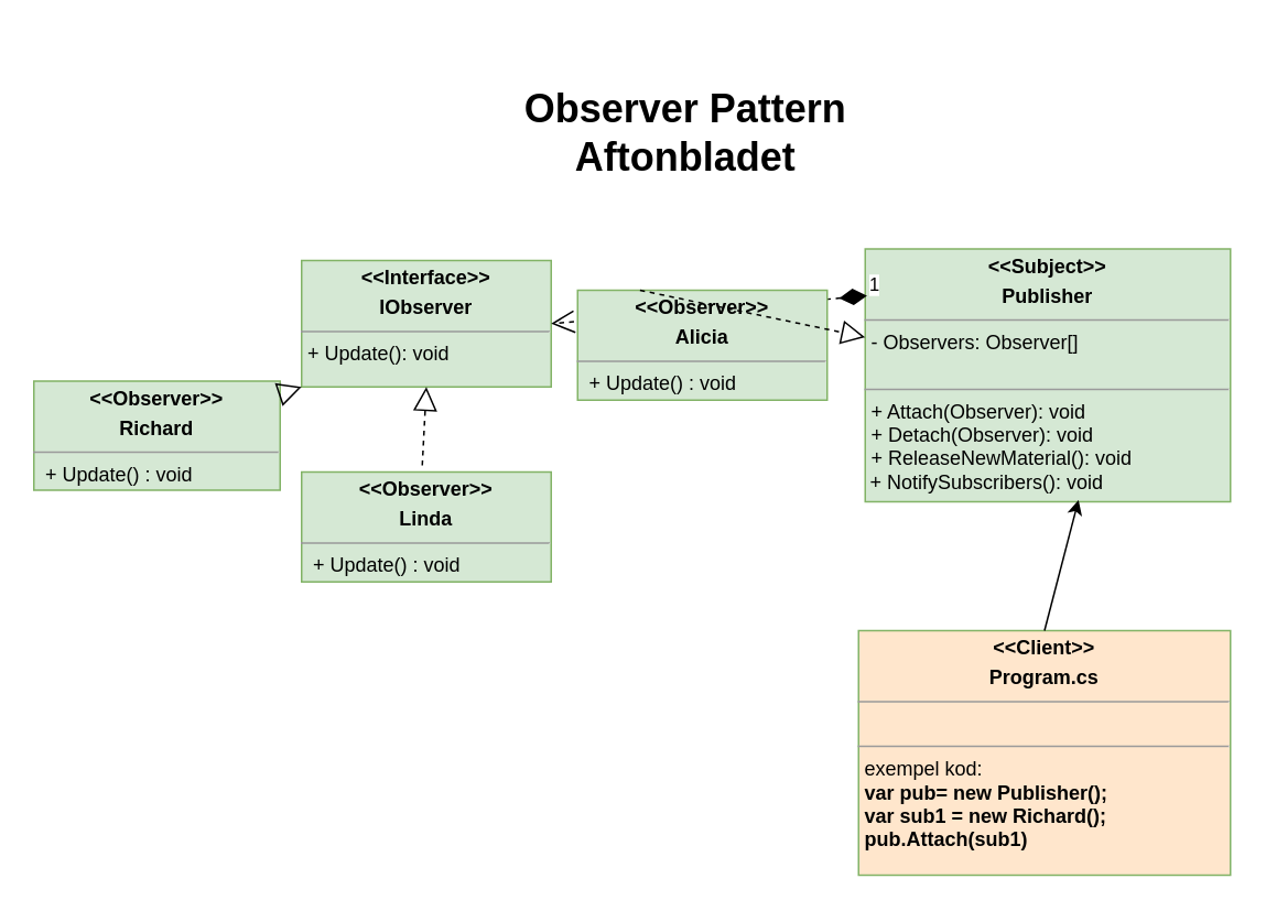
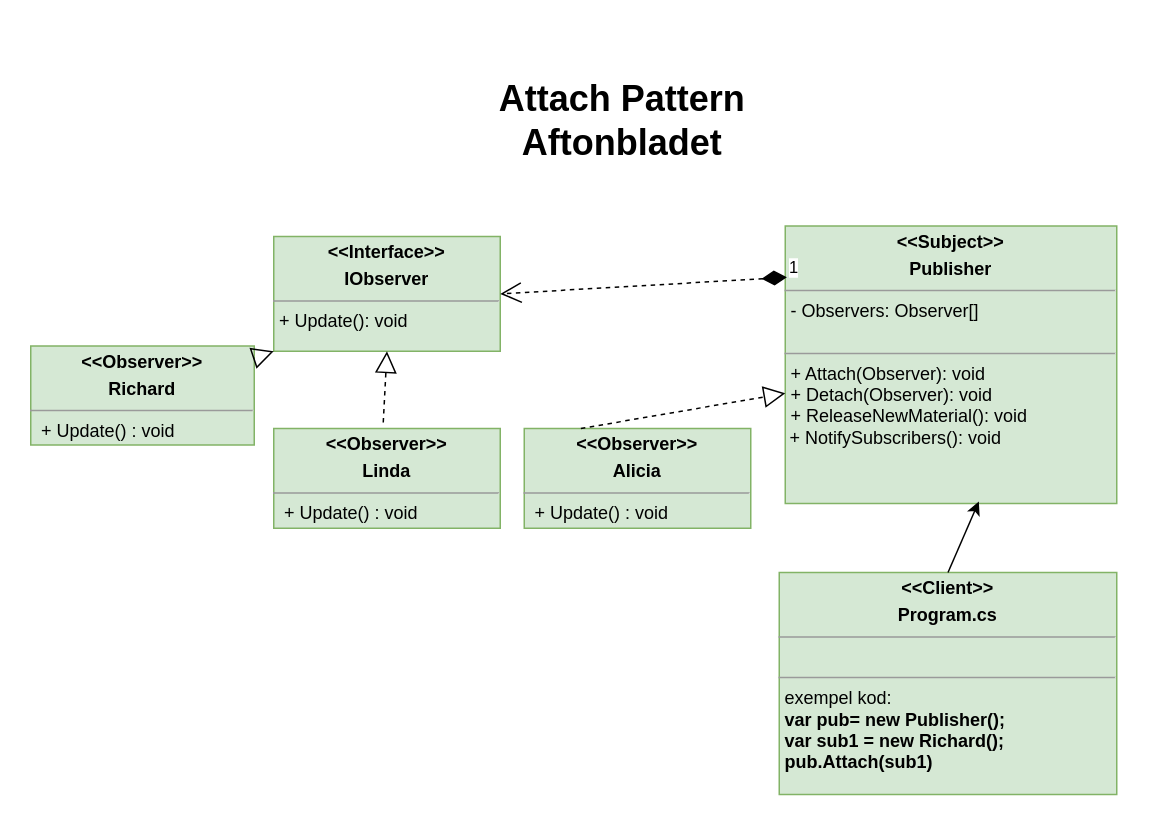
- <mxCell id="11" value="Observer Pattern&lt;br&gt;Aftonbladet" style="text;strokeColor=none;fillColor=none;html=1;fontSize=24;fontStyle=1;verticalAlign=middle;align=center;" parent="1" vertex="1"><mxGeometry x="222" y="39" width="384" height="82" as="geometry" /></mxCell>
+ <mxCell id="11" value="Attach Pattern&lt;br&gt;Aftonbladet" style="text;strokeColor=none;fillColor=none;html=1;fontSize=24;fontStyle=1;verticalAlign=middle;align=center;" parent="1" vertex="1"><mxGeometry x="222" y="39" width="384" height="82" as="geometry" /></mxCell>
- <mxCell id="13" value="&lt;p style=&quot;margin: 0px ; margin-top: 4px ; text-align: center&quot;&gt;&lt;b style=&quot;background-color: initial;&quot;&gt;&amp;lt;&amp;lt;Observer&amp;gt;&amp;gt;&lt;/b&gt;&lt;/p&gt;&lt;p style=&quot;margin: 0px ; margin-top: 4px ; text-align: center&quot;&gt;&lt;b style=&quot;background-color: initial;&quot;&gt;Alicia&lt;/b&gt;&lt;br&gt;&lt;/p&gt;&lt;hr size=&quot;1&quot;&gt;&lt;p style=&quot;margin: 0px ; margin-left: 4px&quot;&gt;&amp;nbsp;+ Update() : void&lt;br&gt;&lt;/p&gt;" style="verticalAlign=top;align=left;overflow=fill;fontSize=12;fontFamily=Helvetica;html=1;rounded=0;sketch=0;labelBackgroundColor=none;fillColor=#d5e8d4;strokeColor=#82b366;" vertex="1" parent="1"><mxGeometry x="349" y="175" width="151" height="66.5" as="geometry" /></mxCell>
+ <mxCell id="13" value="&lt;p style=&quot;margin: 0px ; margin-top: 4px ; text-align: center&quot;&gt;&lt;b style=&quot;background-color: initial;&quot;&gt;&amp;lt;&amp;lt;Observer&amp;gt;&amp;gt;&lt;/b&gt;&lt;/p&gt;&lt;p style=&quot;margin: 0px ; margin-top: 4px ; text-align: center&quot;&gt;&lt;b style=&quot;background-color: initial;&quot;&gt;Alicia&lt;/b&gt;&lt;br&gt;&lt;/p&gt;&lt;hr size=&quot;1&quot;&gt;&lt;p style=&quot;margin: 0px ; margin-left: 4px&quot;&gt;&amp;nbsp;+ Update() : void&lt;br&gt;&lt;/p&gt;" style="verticalAlign=top;align=left;overflow=fill;fontSize=12;fontFamily=Helvetica;html=1;rounded=0;sketch=0;labelBackgroundColor=none;fillColor=#d5e8d4;strokeColor=#82b366;" vertex="1" parent="1"><mxGeometry x="349" y="285" width="151" height="66.5" as="geometry" /></mxCell>
- <mxCell id="3" value="&lt;p style=&quot;margin: 0px ; margin-top: 4px ; text-align: center&quot;&gt;&lt;b&gt;&amp;lt;&amp;lt;Subject&amp;gt;&amp;gt;&lt;/b&gt;&lt;/p&gt;&lt;p style=&quot;margin: 0px ; margin-top: 4px ; text-align: center&quot;&gt;&lt;b&gt;Publisher&lt;/b&gt;&lt;br&gt;&lt;/p&gt;&lt;hr size=&quot;1&quot;&gt;&lt;p style=&quot;margin: 0px ; margin-left: 4px&quot;&gt;- Observers: Observer[]&lt;/p&gt;&lt;p style=&quot;margin: 0px ; margin-left: 4px&quot;&gt;&lt;br&gt;&lt;/p&gt;&lt;hr size=&quot;1&quot;&gt;&lt;p style=&quot;margin: 0px ; margin-left: 4px&quot;&gt;&lt;span style=&quot;background-color: initial;&quot;&gt;+ Attach(Observer): void&lt;/span&gt;&lt;br&gt;&lt;/p&gt;&lt;p style=&quot;margin: 0px ; margin-left: 4px&quot;&gt;+ Detach(Observer): void&lt;br&gt;&lt;/p&gt;&lt;p style=&quot;margin: 0px ; margin-left: 4px&quot;&gt;+ ReleaseNewMaterial(): void&lt;br&gt;&lt;/p&gt;&amp;nbsp;+ NotifySubscribers(): void" style="verticalAlign=top;align=left;overflow=fill;fontSize=12;fontFamily=Helvetica;html=1;rounded=0;sketch=0;labelBackgroundColor=none;fillColor=#d5e8d4;strokeColor=#82b366;" parent="1" vertex="1"><mxGeometry x="523" y="150" width="221" height="153" as="geometry" /></mxCell>
+ <mxCell id="3" value="&lt;p style=&quot;margin: 0px ; margin-top: 4px ; text-align: center&quot;&gt;&lt;b&gt;&amp;lt;&amp;lt;Subject&amp;gt;&amp;gt;&lt;/b&gt;&lt;/p&gt;&lt;p style=&quot;margin: 0px ; margin-top: 4px ; text-align: center&quot;&gt;&lt;b&gt;Publisher&lt;/b&gt;&lt;br&gt;&lt;/p&gt;&lt;hr size=&quot;1&quot;&gt;&lt;p style=&quot;margin: 0px ; margin-left: 4px&quot;&gt;- Observers: Observer[]&lt;/p&gt;&lt;p style=&quot;margin: 0px ; margin-left: 4px&quot;&gt;&lt;br&gt;&lt;/p&gt;&lt;hr size=&quot;1&quot;&gt;&lt;p style=&quot;margin: 0px ; margin-left: 4px&quot;&gt;&lt;span style=&quot;background-color: initial;&quot;&gt;+ Attach(Observer): void&lt;/span&gt;&lt;br&gt;&lt;/p&gt;&lt;p style=&quot;margin: 0px ; margin-left: 4px&quot;&gt;+ Detach(Observer): void&lt;br&gt;&lt;/p&gt;&lt;p style=&quot;margin: 0px ; margin-left: 4px&quot;&gt;+ ReleaseNewMaterial(): void&lt;br&gt;&lt;/p&gt;&amp;nbsp;+ NotifySubscribers(): void" style="verticalAlign=top;align=left;overflow=fill;fontSize=12;fontFamily=Helvetica;html=1;rounded=0;sketch=0;labelBackgroundColor=none;fillColor=#d5e8d4;strokeColor=#82b366;" parent="1" vertex="1"><mxGeometry x="523" y="150" width="221" height="185" as="geometry" /></mxCell>
- <mxCell id="6" value="&lt;p style=&quot;margin: 0px ; margin-top: 4px ; text-align: center&quot;&gt;&lt;b&gt;&amp;lt;&amp;lt;Client&amp;gt;&amp;gt;&lt;/b&gt;&lt;/p&gt;&lt;p style=&quot;margin: 0px ; margin-top: 4px ; text-align: center&quot;&gt;&lt;b&gt;Program.cs&lt;/b&gt;&lt;br&gt;&lt;/p&gt;&lt;hr size=&quot;1&quot;&gt;&lt;p style=&quot;margin: 0px ; margin-left: 4px&quot;&gt;&lt;br&gt;&lt;/p&gt;&lt;hr size=&quot;1&quot;&gt;&lt;p style=&quot;margin: 0px ; margin-left: 4px&quot;&gt;exempel kod:&lt;/p&gt;&lt;p style=&quot;margin: 0px ; margin-left: 4px&quot;&gt;&lt;b style=&quot;border-color: var(--border-color);&quot;&gt;var pub= new Publisher();&lt;/b&gt;&lt;b&gt;&lt;br&gt;&lt;/b&gt;&lt;/p&gt;&lt;p style=&quot;margin: 0px ; margin-left: 4px&quot;&gt;&lt;b&gt;var sub1 = new Richard();&lt;/b&gt;&lt;/p&gt;&lt;p style=&quot;margin: 0px ; margin-left: 4px&quot;&gt;&lt;b&gt;pub.Attach(sub1)&lt;/b&gt;&lt;/p&gt;&lt;p style=&quot;margin: 0px ; margin-left: 4px&quot;&gt;&lt;br&gt;&lt;/p&gt;" style="verticalAlign=top;align=left;overflow=fill;fontSize=12;fontFamily=Helvetica;html=1;rounded=0;sketch=0;labelBackgroundColor=none;fillColor=#ffe6cc;strokeColor=#82b366;" parent="1" vertex="1"><mxGeometry x="519" y="381" width="225" height="148" as="geometry" /></mxCell>
+ <mxCell id="6" value="&lt;p style=&quot;margin: 0px ; margin-top: 4px ; text-align: center&quot;&gt;&lt;b&gt;&amp;lt;&amp;lt;Client&amp;gt;&amp;gt;&lt;/b&gt;&lt;/p&gt;&lt;p style=&quot;margin: 0px ; margin-top: 4px ; text-align: center&quot;&gt;&lt;b&gt;Program.cs&lt;/b&gt;&lt;br&gt;&lt;/p&gt;&lt;hr size=&quot;1&quot;&gt;&lt;p style=&quot;margin: 0px ; margin-left: 4px&quot;&gt;&lt;br&gt;&lt;/p&gt;&lt;hr size=&quot;1&quot;&gt;&lt;p style=&quot;margin: 0px ; margin-left: 4px&quot;&gt;exempel kod:&lt;/p&gt;&lt;p style=&quot;margin: 0px ; margin-left: 4px&quot;&gt;&lt;b style=&quot;border-color: var(--border-color);&quot;&gt;var pub= new Publisher();&lt;/b&gt;&lt;b&gt;&lt;br&gt;&lt;/b&gt;&lt;/p&gt;&lt;p style=&quot;margin: 0px ; margin-left: 4px&quot;&gt;&lt;b&gt;var sub1 = new Richard();&lt;/b&gt;&lt;/p&gt;&lt;p style=&quot;margin: 0px ; margin-left: 4px&quot;&gt;&lt;b&gt;pub.Attach(sub1)&lt;/b&gt;&lt;/p&gt;&lt;p style=&quot;margin: 0px ; margin-left: 4px&quot;&gt;&lt;br&gt;&lt;/p&gt;" style="verticalAlign=top;align=left;overflow=fill;fontSize=12;fontFamily=Helvetica;html=1;rounded=0;sketch=0;labelBackgroundColor=none;fillColor=#d5e8d4;strokeColor=#82b366;" parent="1" vertex="1"><mxGeometry x="519" y="381" width="225" height="148" as="geometry" /></mxCell>
